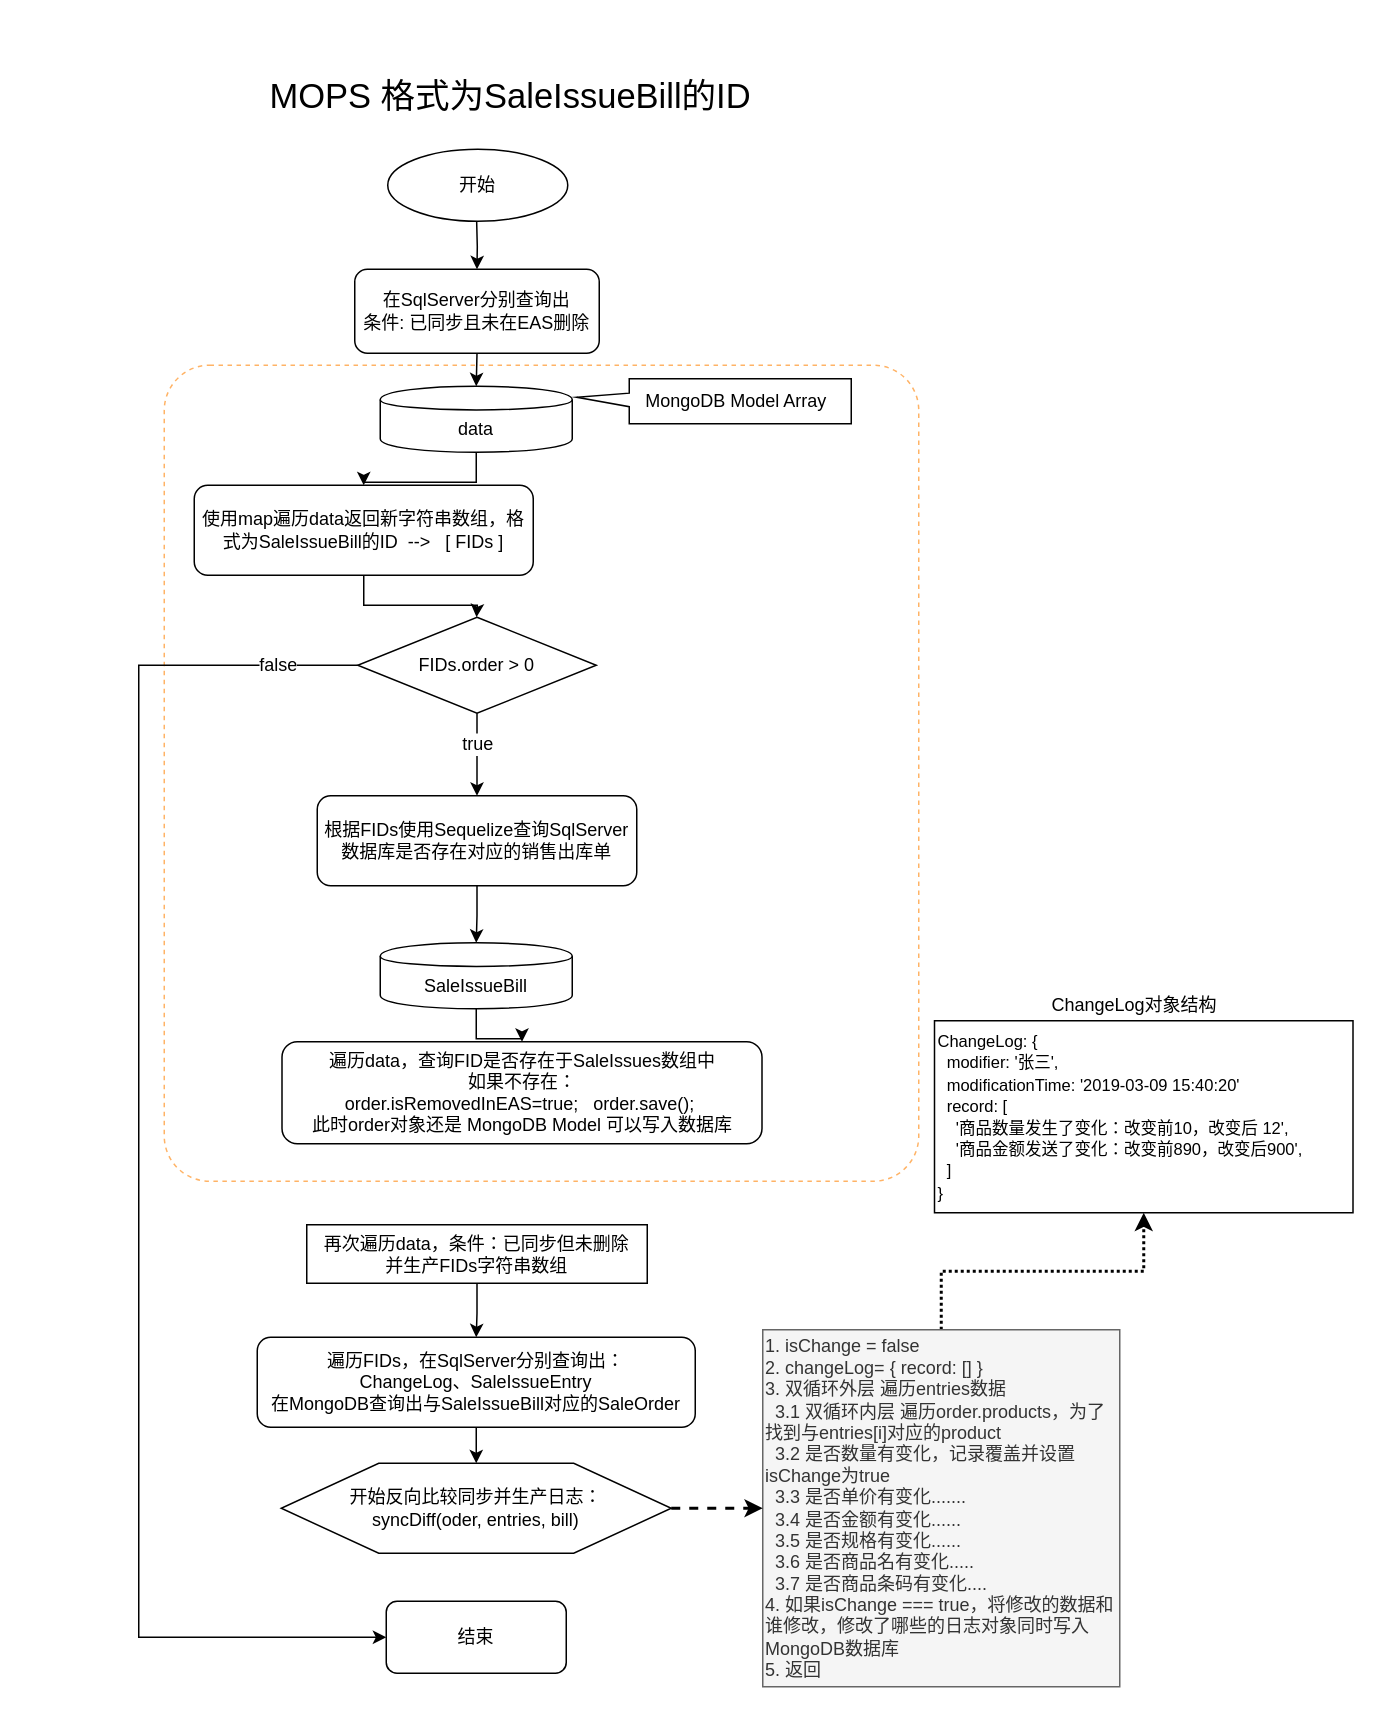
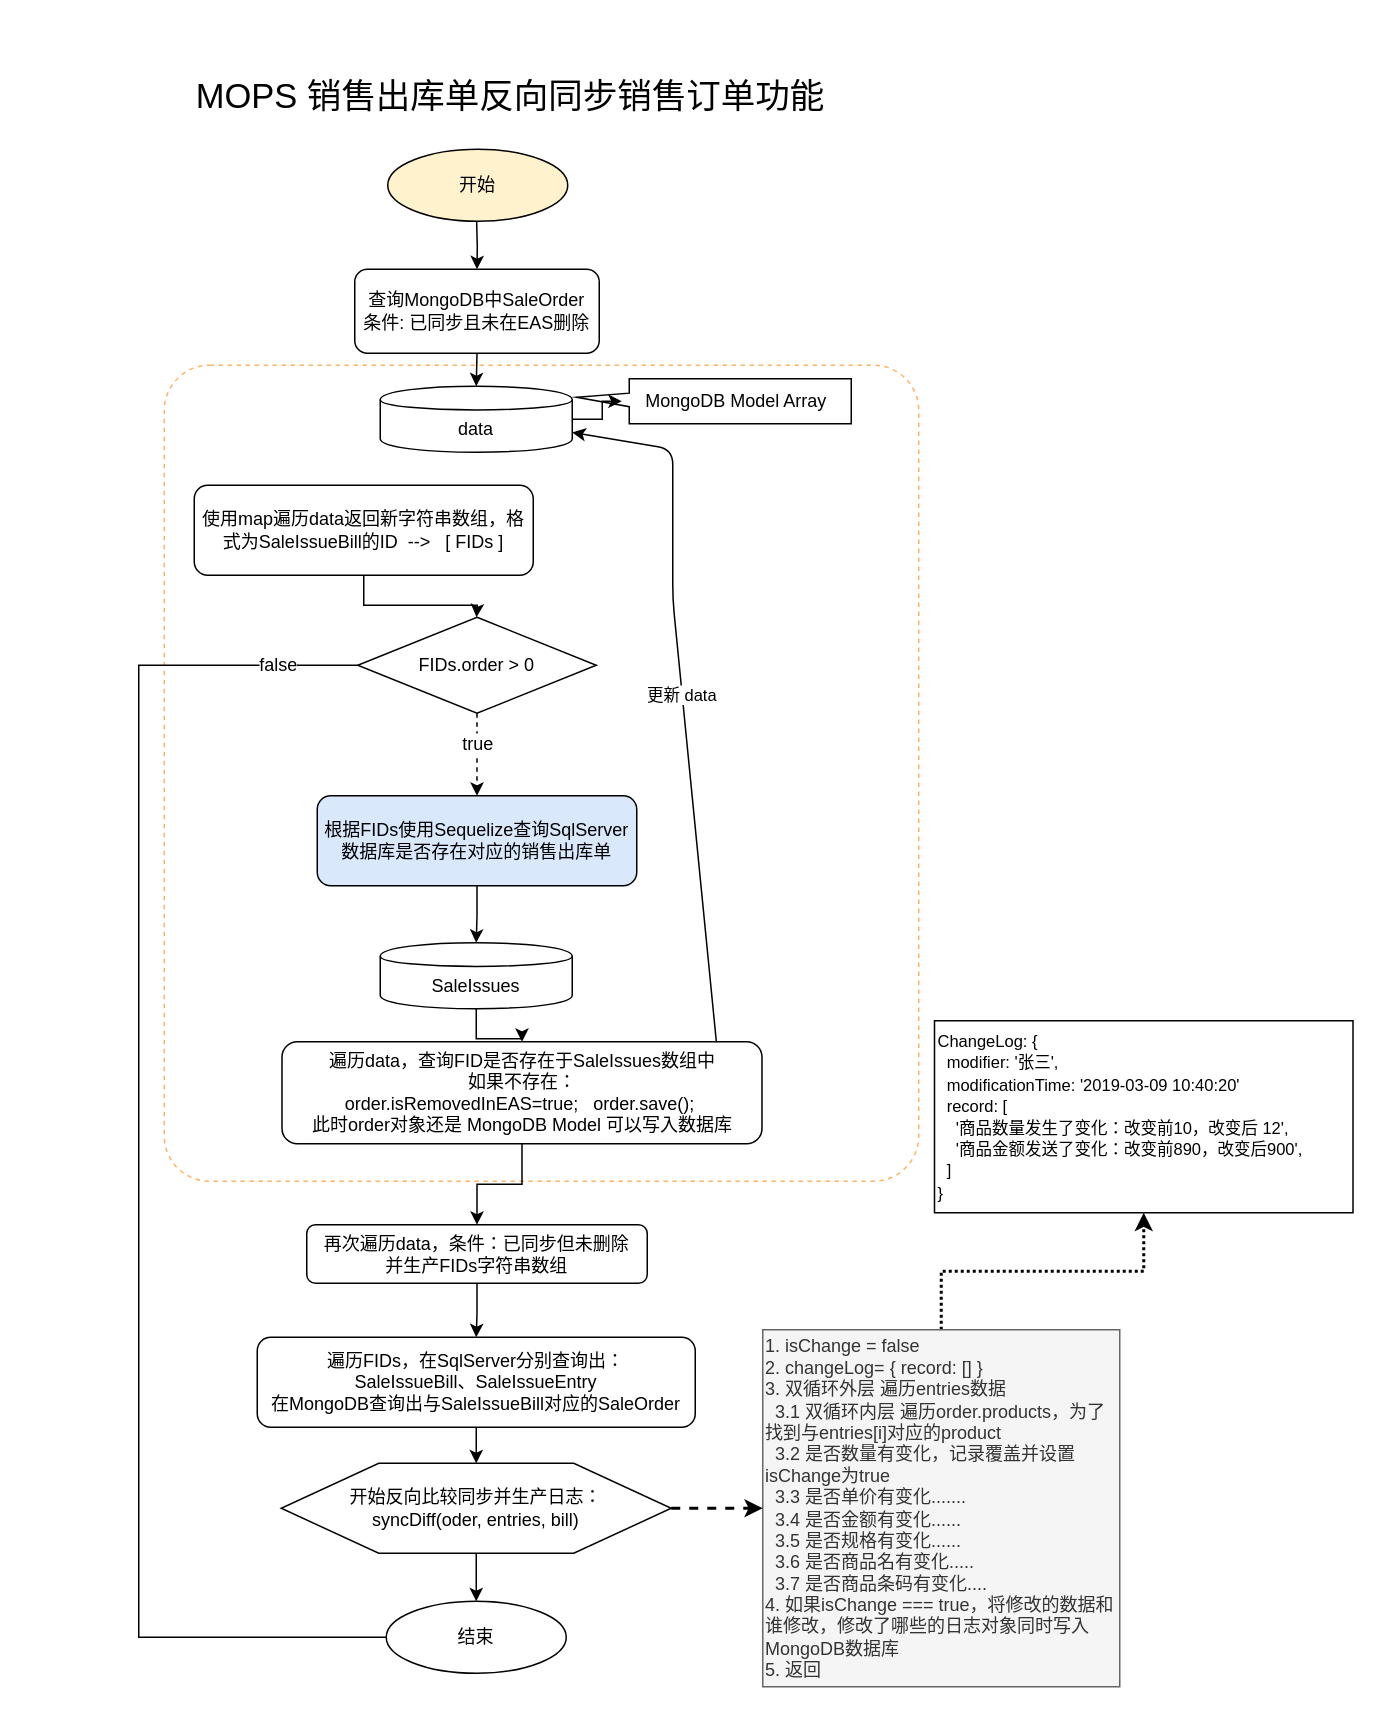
- <mxCell id="33" value="&lt;font style=&quot;font-size: 23px&quot;&gt;MOPS 格式为SaleIssueBill的ID&lt;/font&gt;" style="text;html=1;strokeColor=none;fillColor=none;align=center;verticalAlign=middle;whiteSpace=wrap;rounded=0;" vertex="1" parent="1"><mxGeometry x="20" y="20" width="640" height="88" as="geometry" /></mxCell>
+ <mxCell id="33" value="&lt;font style=&quot;font-size: 23px&quot;&gt;MOPS 销售出库单反向同步销售订单功能&lt;/font&gt;" style="text;html=1;strokeColor=none;fillColor=none;align=center;verticalAlign=middle;whiteSpace=wrap;rounded=0;" vertex="1" parent="1"><mxGeometry x="20" y="20" width="640" height="88" as="geometry" /></mxCell>
- <mxCell id="12" value="开始" style="ellipse;whiteSpace=wrap;html=1;" vertex="1" parent="1"><mxGeometry x="258" y="99" width="120" height="48" as="geometry" /></mxCell>
+ <mxCell id="12" value="开始" style="ellipse;whiteSpace=wrap;html=1;fillColor=#fff2cc;" vertex="1" parent="1"><mxGeometry x="258" y="99" width="120" height="48" as="geometry" /></mxCell>
- <mxCell id="4" value="在SqlServer分别查询出&lt;br&gt;条件: 已同步且未在EAS删除&lt;br&gt;" style="rounded=1;whiteSpace=wrap;html=1;" vertex="1" parent="1"><mxGeometry x="236" y="179" width="163" height="56" as="geometry" /></mxCell>
+ <mxCell id="4" value="查询MongoDB中SaleOrder&lt;br&gt;条件: 已同步且未在EAS删除&lt;br&gt;" style="rounded=1;whiteSpace=wrap;html=1;" vertex="1" parent="1"><mxGeometry x="236" y="179" width="163" height="56" as="geometry" /></mxCell>
- <mxCell id="10" value="" style="edgeStyle=orthogonalEdgeStyle;rounded=0;orthogonalLoop=1;jettySize=auto;html=1;" edge="1" parent="1" source="5" target="9"><mxGeometry relative="1" as="geometry" /></mxCell>
+ <mxCell id="10" value="" style="edgeStyle=orthogonalEdgeStyle;rounded=0;orthogonalLoop=1;jettySize=auto;html=1;" edge="1" parent="1" source="5" target="7"><mxGeometry relative="1" as="geometry" /></mxCell>
- <mxCell id="14" value="" style="edgeStyle=orthogonalEdgeStyle;rounded=0;orthogonalLoop=1;jettySize=auto;html=1;" edge="1" parent="1" source="11" target="13"><mxGeometry relative="1" as="geometry" /></mxCell>
+ <mxCell id="14" value="" style="edgeStyle=orthogonalEdgeStyle;rounded=0;orthogonalLoop=1;jettySize=auto;html=1;dashed=1;" edge="1" parent="1" source="11" target="13"><mxGeometry relative="1" as="geometry" /></mxCell>
- <mxCell id="13" value="根据FIDs使用Sequelize查询SqlServer数据库是否存在对应的销售出库单" style="rounded=1;whiteSpace=wrap;html=1;" vertex="1" parent="1"><mxGeometry x="211" y="530" width="213" height="60" as="geometry" /></mxCell>
+ <mxCell id="13" value="根据FIDs使用Sequelize查询SqlServer数据库是否存在对应的销售出库单" style="rounded=1;whiteSpace=wrap;html=1;fillColor=#dae8fc;" vertex="1" parent="1"><mxGeometry x="211" y="530" width="213" height="60" as="geometry" /></mxCell>
+ <mxCell id="20" value="更新 data" style="endArrow=classic;html=1;entryX=1;entryY=0.7;entryDx=0;entryDy=0;exitX=0.905;exitY=0.005;exitDx=0;exitDy=0;exitPerimeter=0;" edge="1" parent="1" source="18" target="5"><mxGeometry width="50" height="50" relative="1" as="geometry"><mxPoint x="448" y="662" as="sourcePoint" /><mxPoint x="562" y="631" as="targetPoint" /><Array as="points"><mxPoint x="448" y="399" /><mxPoint x="448" y="299" /></Array></mxGeometry></mxCell>
- <mxCell id="16" value="&lt;div&gt;&lt;span&gt;SaleIssueBill&lt;/span&gt;&lt;/div&gt;" style="shape=cylinder;whiteSpace=wrap;html=1;boundedLbl=1;backgroundOutline=1;" vertex="1" parent="1"><mxGeometry x="253" y="628" width="128" height="44" as="geometry" /></mxCell>
+ <mxCell id="16" value="&lt;div&gt;&lt;span&gt;SaleIssues&lt;/span&gt;&lt;/div&gt;" style="shape=cylinder;whiteSpace=wrap;html=1;boundedLbl=1;backgroundOutline=1;" vertex="1" parent="1"><mxGeometry x="253" y="628" width="128" height="44" as="geometry" /></mxCell>
- <mxCell id="37" value="ChangeLog对象结构" style="text;html=1;resizable=0;points=[];autosize=1;align=left;verticalAlign=top;spacingTop=-4;" vertex="1" parent="35"><mxGeometry x="76" width="124" height="16" as="geometry" /></mxCell>
- <mxCell id="36" value="&lt;font style=&quot;font-size: 11px&quot;&gt;ChangeLog: {&lt;br style=&quot;font-size: 11px&quot;&gt;&amp;nbsp;&amp;nbsp;&lt;span style=&quot;font-size: 11px&quot;&gt;modifier: '张三',&lt;br style=&quot;font-size: 11px&quot;&gt;&lt;/span&gt;&amp;nbsp;&amp;nbsp;&lt;span style=&quot;font-size: 11px&quot;&gt;modificationTime: '2019-03-09 15:40:20'&lt;/span&gt;&lt;br style=&quot;font-size: 11px&quot;&gt;&amp;nbsp; record: [&lt;br&gt;&amp;nbsp; &amp;nbsp; '商品数量发生了变化：改变前10，改变后 12',&lt;br&gt;&amp;nbsp; &amp;nbsp; '商品金额发送了变化：改变前890，改变后900',&lt;br&gt;&amp;nbsp; ]&lt;br&gt;}&lt;/font&gt;&lt;br&gt;" style="rounded=1;whiteSpace=wrap;html=1;strokeColor=#000000;fillColor=none;align=left;arcSize=0;" vertex="1" parent="35"><mxGeometry y="20" width="279" height="128" as="geometry" /></mxCell>
+ <mxCell id="36" value="&lt;font style=&quot;font-size: 11px&quot;&gt;ChangeLog: {&lt;br style=&quot;font-size: 11px&quot;&gt;&amp;nbsp;&amp;nbsp;&lt;span style=&quot;font-size: 11px&quot;&gt;modifier: '张三',&lt;br style=&quot;font-size: 11px&quot;&gt;&lt;/span&gt;&amp;nbsp;&amp;nbsp;&lt;span style=&quot;font-size: 11px&quot;&gt;modificationTime: '2019-03-09 10:40:20'&lt;/span&gt;&lt;br style=&quot;font-size: 11px&quot;&gt;&amp;nbsp; record: [&lt;br&gt;&amp;nbsp; &amp;nbsp; '商品数量发生了变化：改变前10，改变后 12',&lt;br&gt;&amp;nbsp; &amp;nbsp; '商品金额发送了变化：改变前890，改变后900',&lt;br&gt;&amp;nbsp; ]&lt;br&gt;}&lt;/font&gt;&lt;br&gt;" style="rounded=1;whiteSpace=wrap;html=1;strokeColor=#000000;fillColor=none;align=left;arcSize=0;" vertex="1" parent="35"><mxGeometry y="20" width="279" height="128" as="geometry" /></mxCell>
+ <mxCell id="22" value="" style="edgeStyle=orthogonalEdgeStyle;rounded=0;orthogonalLoop=1;jettySize=auto;html=1;" edge="1" parent="1" source="18" target="21"><mxGeometry relative="1" as="geometry" /></mxCell>
- <mxCell id="21" value="再次遍历data，条件：已同步但未删除&lt;br&gt;并生产FIDs字符串数组&lt;br&gt;" style="whiteSpace=wrap;html=1;align=center;rounded=0;" vertex="1" parent="1"><mxGeometry x="204" y="816" width="227" height="39" as="geometry" /></mxCell>
+ <mxCell id="21" value="再次遍历data，条件：已同步但未删除&lt;br&gt;并生产FIDs字符串数组&lt;br&gt;" style="rounded=1;whiteSpace=wrap;html=1;align=center;" vertex="1" parent="1"><mxGeometry x="204" y="816" width="227" height="39" as="geometry" /></mxCell>
- <mxCell id="23" value="遍历FIDs，在SqlServer分别查询出：&lt;br&gt;ChangeLog、SaleIssueEntry&lt;br&gt;在MongoDB查询出与SaleIssueBill对应的SaleOrder&lt;br&gt;" style="rounded=1;whiteSpace=wrap;html=1;strokeColor=#000000;fillColor=none;align=center;" vertex="1" parent="1"><mxGeometry x="171" y="891" width="292" height="60" as="geometry" /></mxCell>
+ <mxCell id="23" value="遍历FIDs，在SqlServer分别查询出：&lt;br&gt;SaleIssueBill、SaleIssueEntry&lt;br&gt;在MongoDB查询出与SaleIssueBill对应的SaleOrder&lt;br&gt;" style="rounded=1;whiteSpace=wrap;html=1;strokeColor=#000000;fillColor=none;align=center;" vertex="1" parent="1"><mxGeometry x="171" y="891" width="292" height="60" as="geometry" /></mxCell>
+ <mxCell id="30" value="" style="edgeStyle=orthogonalEdgeStyle;rounded=0;orthogonalLoop=1;jettySize=auto;html=1;entryX=0.5;entryY=0;entryDx=0;entryDy=0;" edge="1" parent="1" source="25" target="27"><mxGeometry relative="1" as="geometry"><mxPoint x="317" y="1115" as="targetPoint" /></mxGeometry></mxCell>
- <mxCell id="28" value="" style="edgeStyle=orthogonalEdgeStyle;rounded=0;orthogonalLoop=1;jettySize=auto;html=1;entryX=0;entryY=0.5;entryDx=0;entryDy=0;" edge="1" parent="1" source="11" target="27"><mxGeometry relative="1" as="geometry"><mxPoint x="-13" y="1099" as="targetPoint" /><Array as="points"><mxPoint x="92" y="443" /><mxPoint x="92" y="1091" /></Array></mxGeometry></mxCell>
+ <mxCell id="28" value="" style="edgeStyle=orthogonalEdgeStyle;rounded=0;orthogonalLoop=1;jettySize=auto;html=1;entryX=0;entryY=0.5;entryDx=0;entryDy=0;endArrow=none;" edge="1" parent="1" source="11" target="27"><mxGeometry relative="1" as="geometry"><mxPoint x="-13" y="1099" as="targetPoint" /><Array as="points"><mxPoint x="92" y="443" /><mxPoint x="92" y="1091" /></Array></mxGeometry></mxCell>
- <mxCell id="27" value="结束" style="whiteSpace=wrap;html=1;rounded=1;" vertex="1" parent="1"><mxGeometry x="257" y="1067" width="120" height="48" as="geometry" /></mxCell>
+ <mxCell id="27" value="结束" style="ellipse;whiteSpace=wrap;html=1;" vertex="1" parent="1"><mxGeometry x="257" y="1067" width="120" height="48" as="geometry" /></mxCell>
